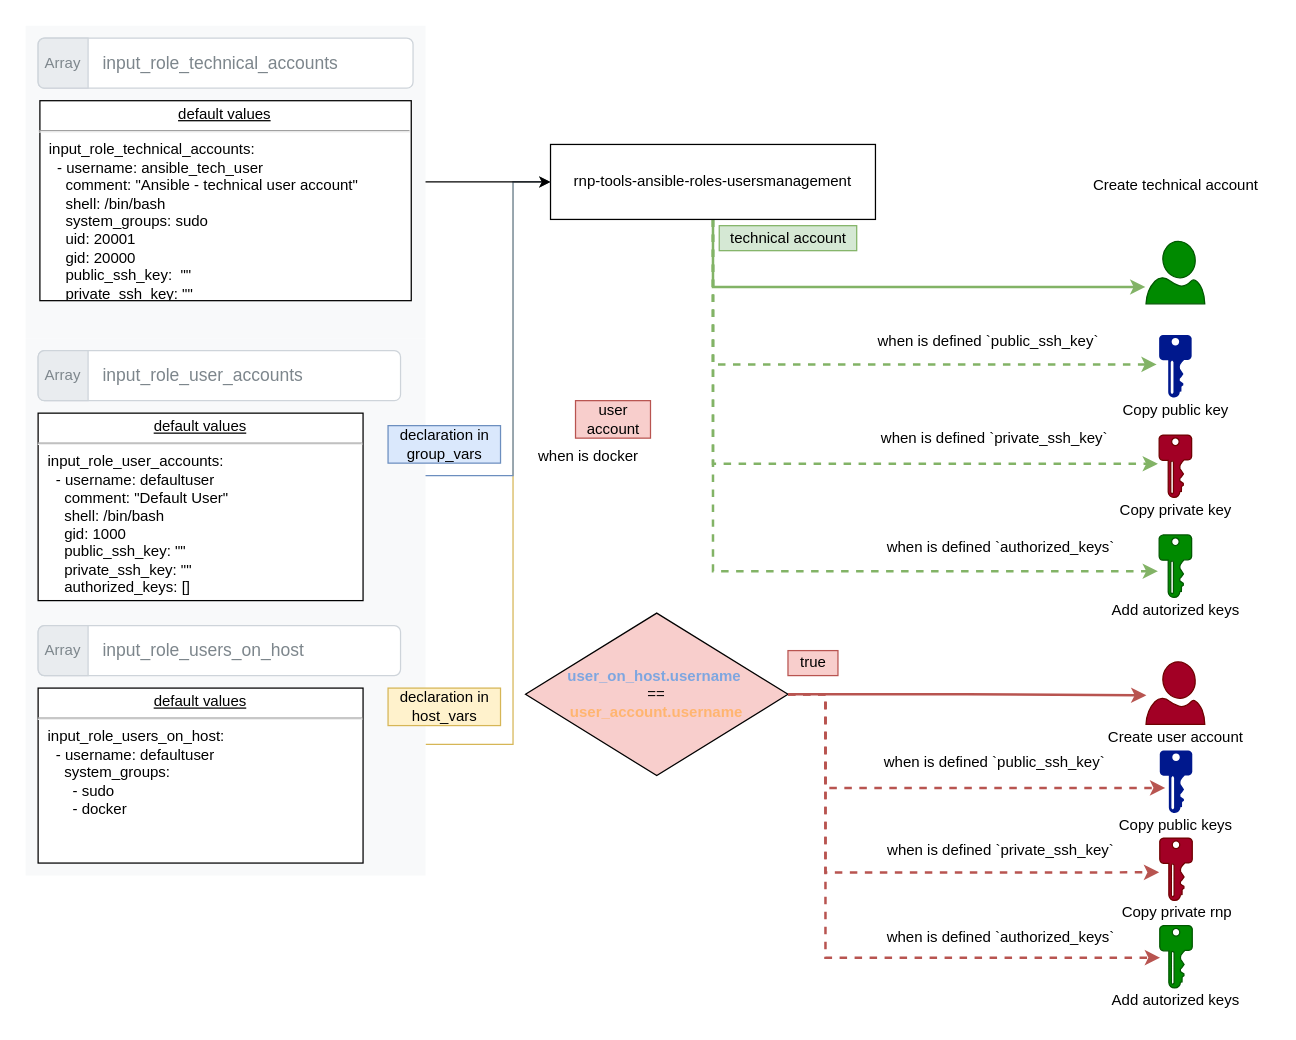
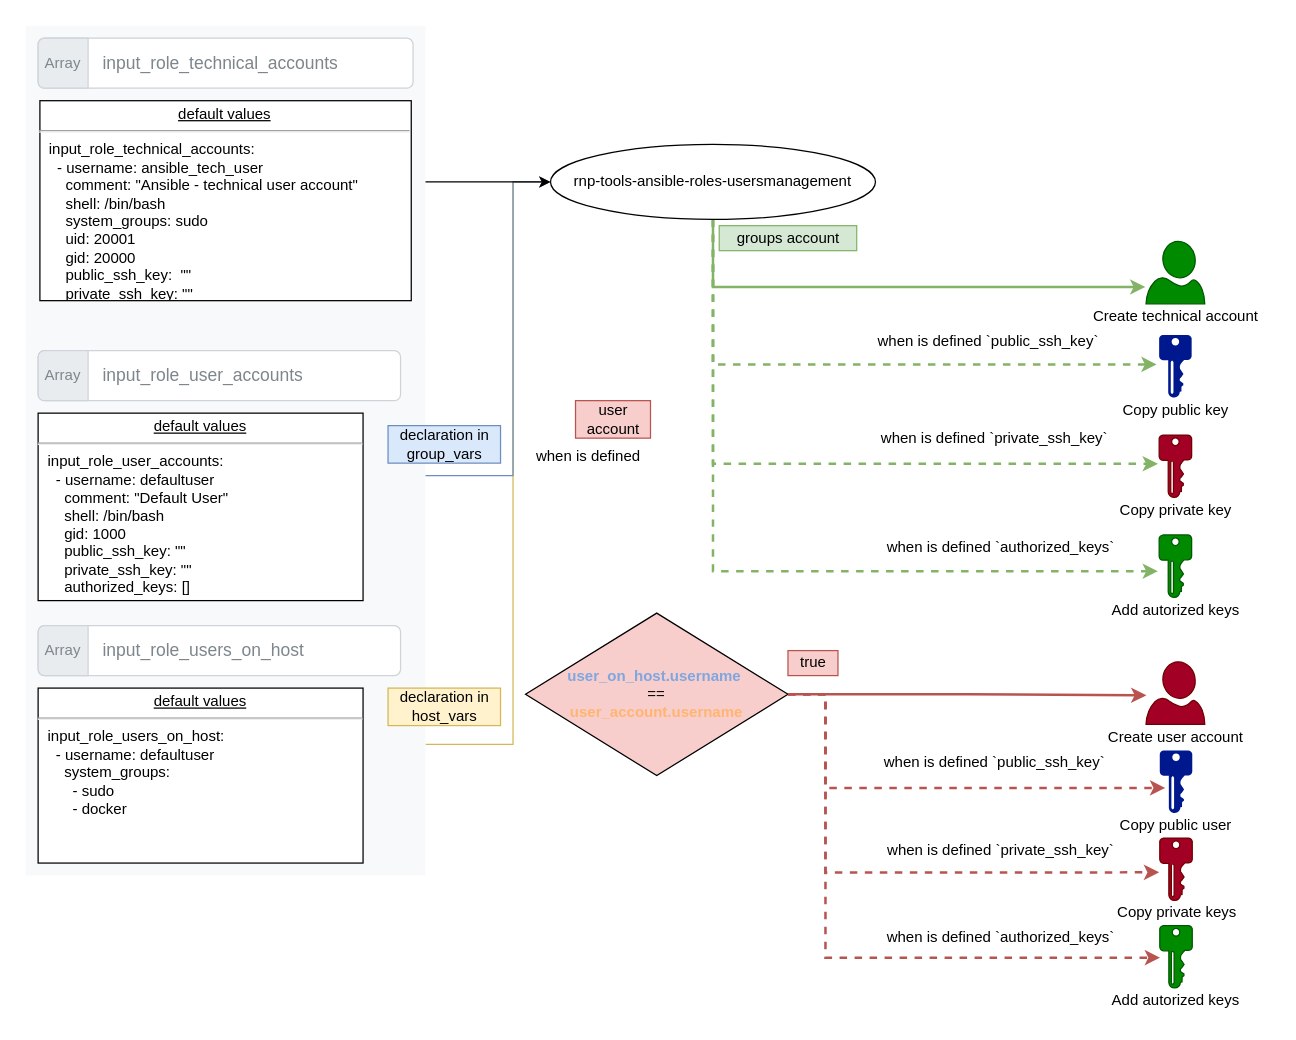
- <mxCell id="7" value="rnp-tools-ansible-roles-usersmanagement" style="rounded=0;whiteSpace=wrap;html=1;" parent="1" vertex="1"><mxGeometry x="440" y="115" width="260" height="60" as="geometry" /></mxCell>
+ <mxCell id="7" value="rnp-tools-ansible-roles-usersmanagement" style="ellipse;whiteSpace=wrap;html=1;" parent="1" vertex="1"><mxGeometry x="440" y="115" width="260" height="60" as="geometry" /></mxCell>
- <mxCell id="20" value="Create technical account" style="text;html=1;align=center;verticalAlign=middle;resizable=0;points=[];autosize=1;strokeColor=none;" vertex="1" parent="1"><mxGeometry x="865" y="137.5" width="150" height="20" as="geometry" /></mxCell>
+ <mxCell id="20" value="Create technical account" style="text;html=1;align=center;verticalAlign=middle;resizable=0;points=[];autosize=1;strokeColor=none;" vertex="1" parent="1"><mxGeometry x="865" y="242.5" width="150" height="20" as="geometry" /></mxCell>
- <mxCell id="31" value="technical account" style="text;html=1;align=center;verticalAlign=middle;resizable=0;points=[];autosize=1;strokeColor=#82b366;fillColor=#d5e8d4;" vertex="1" parent="1"><mxGeometry x="575" y="180" width="110" height="20" as="geometry" /></mxCell>
+ <mxCell id="31" value="groups account" style="text;html=1;align=center;verticalAlign=middle;resizable=0;points=[];autosize=1;strokeColor=#82b366;fillColor=#d5e8d4;" vertex="1" parent="1"><mxGeometry x="575" y="180" width="110" height="20" as="geometry" /></mxCell>
- <mxCell id="49" value="when is docker" style="text;html=1;align=center;verticalAlign=middle;resizable=0;points=[];autosize=1;strokeColor=none;" vertex="1" parent="1"><mxGeometry x="420" y="355" width="100" height="20" as="geometry" /></mxCell>
+ <mxCell id="49" value="when is defined" style="text;html=1;align=center;verticalAlign=middle;resizable=0;points=[];autosize=1;strokeColor=none;" vertex="1" parent="1"><mxGeometry x="420" y="355" width="100" height="20" as="geometry" /></mxCell>
- <mxCell id="46" value="Copy public keys" style="text;html=1;align=center;verticalAlign=middle;resizable=0;points=[];autosize=1;strokeColor=none;" vertex="1" parent="1"><mxGeometry x="885" y="650" width="110" height="20" as="geometry" /></mxCell>
+ <mxCell id="46" value="Copy public user" style="text;html=1;align=center;verticalAlign=middle;resizable=0;points=[];autosize=1;strokeColor=none;" vertex="1" parent="1"><mxGeometry x="885" y="650" width="110" height="20" as="geometry" /></mxCell>
- <mxCell id="47" value="Copy private rnp" style="text;html=1;align=center;verticalAlign=middle;resizable=0;points=[];autosize=1;strokeColor=none;" vertex="1" parent="1"><mxGeometry x="885.5" y="720" width="110" height="20" as="geometry" /></mxCell>
+ <mxCell id="47" value="Copy private keys" style="text;html=1;align=center;verticalAlign=middle;resizable=0;points=[];autosize=1;strokeColor=none;" vertex="1" parent="1"><mxGeometry x="885.5" y="720" width="110" height="20" as="geometry" /></mxCell>
